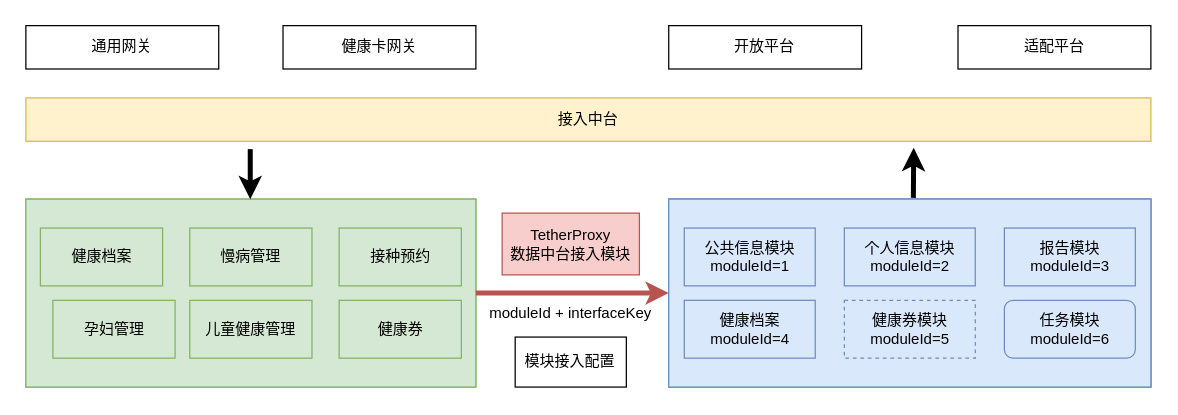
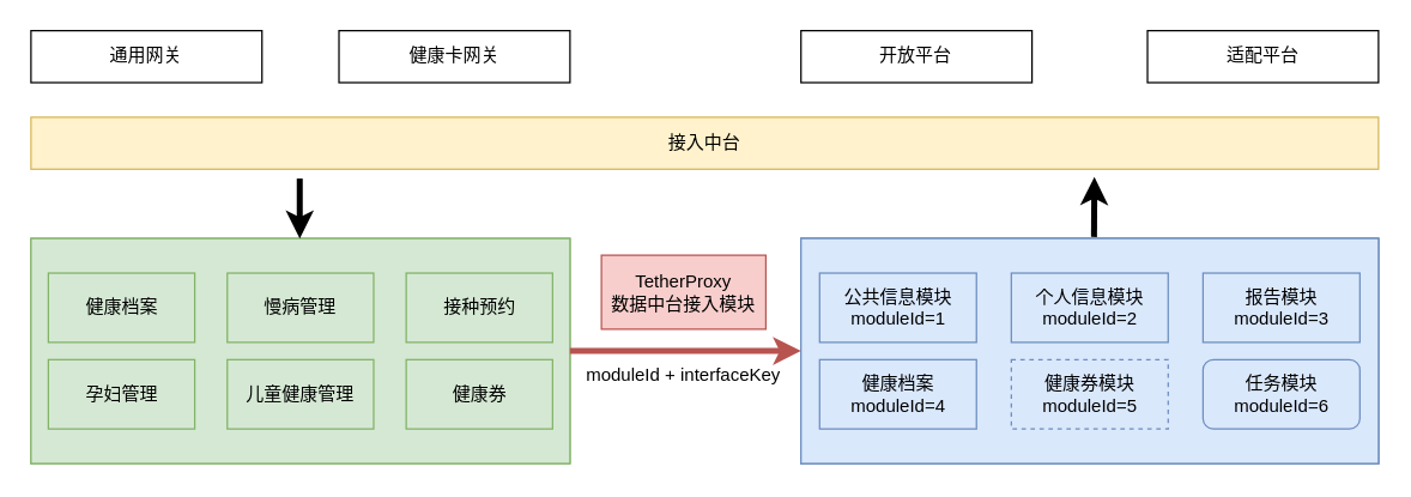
- <mxCell id="10" value="孕妇管理" style="rounded=0;whiteSpace=wrap;html=1;fillColor=#d5e8d4;strokeColor=#82b366;" vertex="1" parent="7"><mxGeometry x="21.613" y="80.964" width="97.773" height="46.265" as="geometry" /></mxCell>
+ <mxCell id="10" value="孕妇管理" style="rounded=0;whiteSpace=wrap;html=1;fillColor=#d5e8d4;strokeColor=#82b366;" vertex="1" parent="7"><mxGeometry x="11.613" y="80.964" width="97.773" height="46.265" as="geometry" /></mxCell>
- <mxCell id="27" value="模块接入配置" style="rounded=0;whiteSpace=wrap;html=1;" vertex="1" parent="1"><mxGeometry x="411.45" y="269.16" width="88.92" height="40" as="geometry" /></mxCell>
